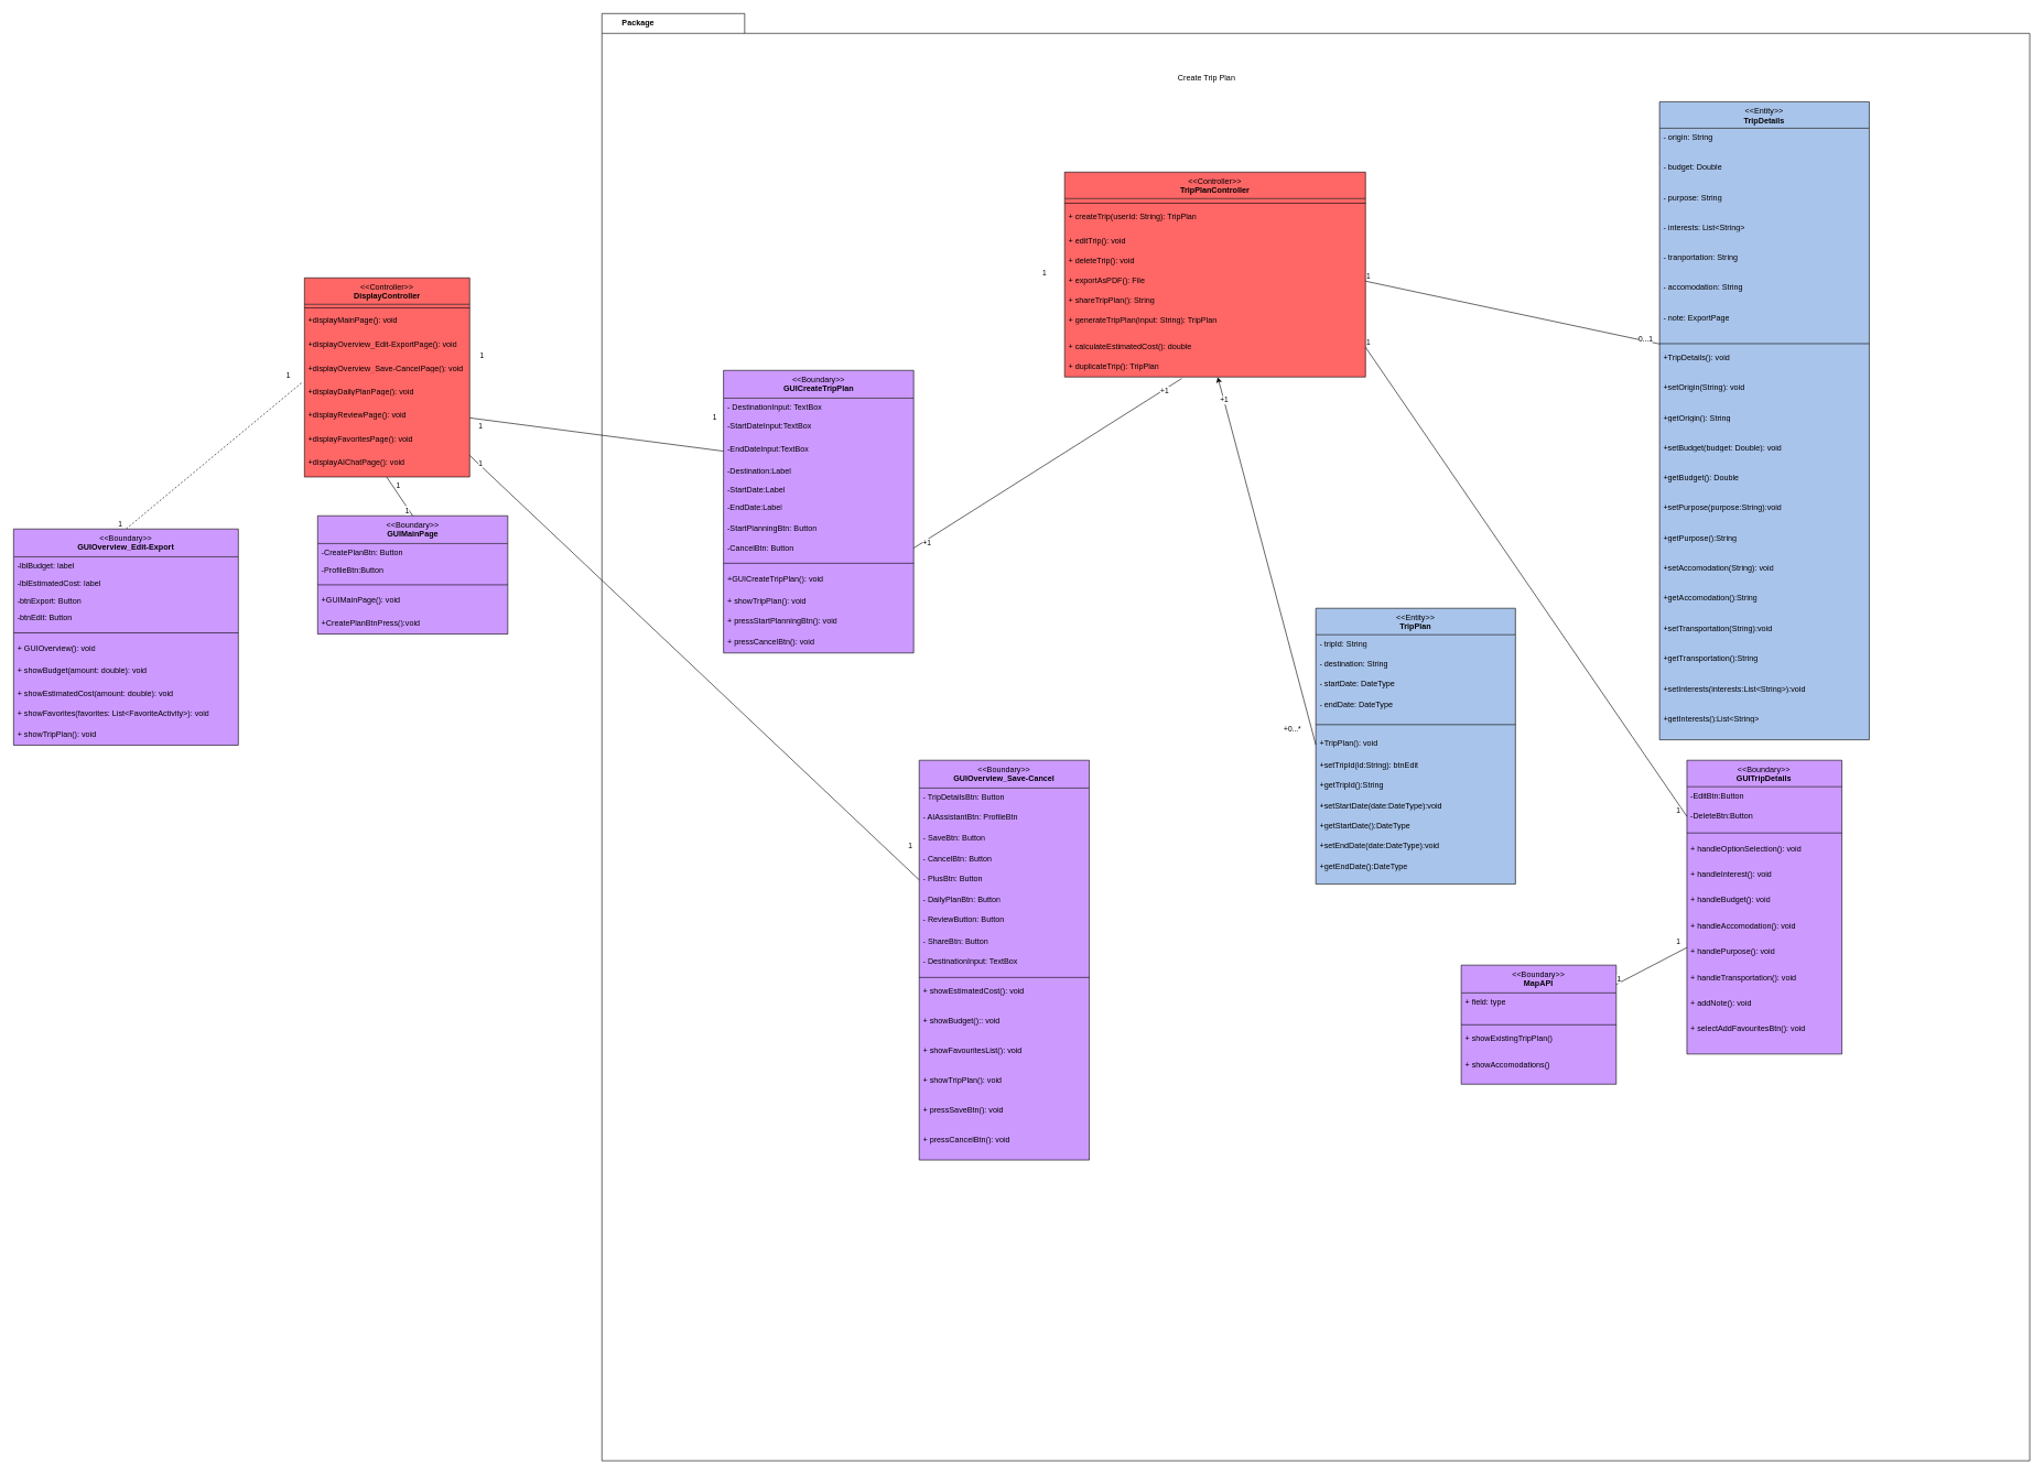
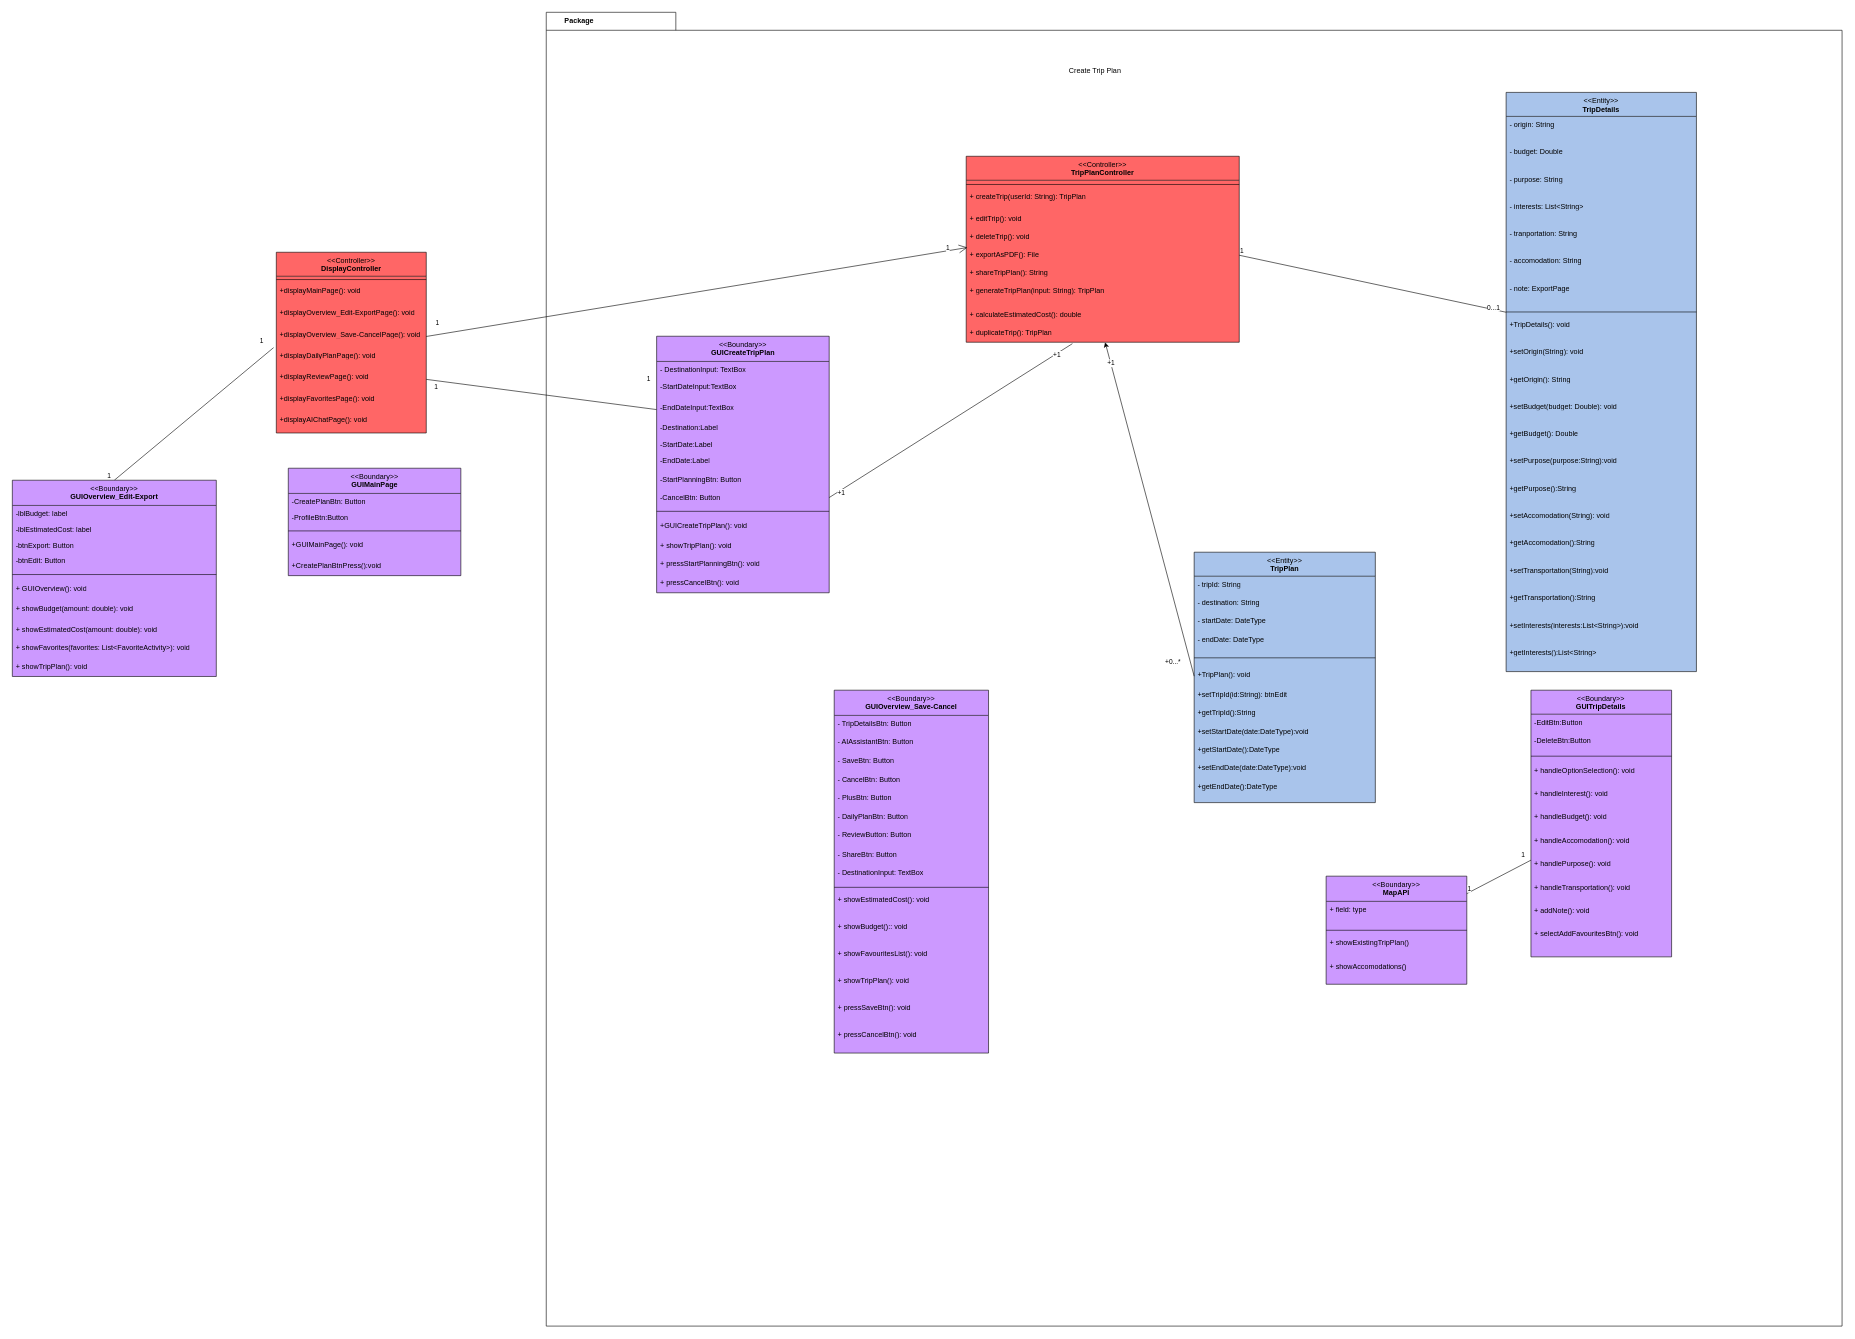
+ <mxCell id="144" value="" style="endArrow=open;endFill=1;endSize=12;html=1;rounded=0;exitX=1;exitY=0.5;exitDx=0;exitDy=0;entryX=0.004;entryY=0.071;entryDx=0;entryDy=0;entryPerimeter=0;" parent="1" source="8" target="61" edge="1"><mxGeometry width="160" relative="1" as="geometry"><mxPoint x="1300" y="530" as="sourcePoint" /><mxPoint x="1460" y="530" as="targetPoint" /></mxGeometry></mxCell>
- <mxCell id="25" value="" style="endArrow=none;html=1;rounded=0;exitX=-0.018;exitY=0.02;exitDx=0;exitDy=0;exitPerimeter=0;entryX=0.5;entryY=0;entryDx=0;entryDy=0;dashed=1;" parent="1" source="9" target="133" edge="1"><mxGeometry relative="1" as="geometry"><mxPoint x="250" y="450" as="sourcePoint" /><mxPoint x="185" y="1190" as="targetPoint" /></mxGeometry></mxCell>
+ <mxCell id="25" value="" style="endArrow=none;html=1;rounded=0;exitX=-0.018;exitY=0.02;exitDx=0;exitDy=0;exitPerimeter=0;entryX=0.5;entryY=0;entryDx=0;entryDy=0;" parent="1" source="9" target="133" edge="1"><mxGeometry relative="1" as="geometry"><mxPoint x="250" y="450" as="sourcePoint" /><mxPoint x="185" y="1190" as="targetPoint" /></mxGeometry></mxCell>
- <mxCell id="19" value="" style="endArrow=none;html=1;rounded=0;exitX=0.498;exitY=1.008;exitDx=0;exitDy=0;exitPerimeter=0;entryX=0.5;entryY=0;entryDx=0;entryDy=0;" parent="1" source="12" target="13" edge="1"><mxGeometry relative="1" as="geometry"><mxPoint x="950" y="810" as="sourcePoint" /><mxPoint x="1110" y="810" as="targetPoint" /></mxGeometry></mxCell>
- <mxCell id="20" value="1" style="edgeLabel;resizable=0;html=1;align=left;verticalAlign=bottom;" parent="19" connectable="0" vertex="1"><mxGeometry x="-1" relative="1" as="geometry"><mxPoint x="12" y="20" as="offset" /></mxGeometry></mxCell>
- <mxCell id="21" value="1" style="edgeLabel;resizable=0;html=1;align=right;verticalAlign=bottom;" parent="19" connectable="0" vertex="1"><mxGeometry x="1" relative="1" as="geometry"><mxPoint x="-5" as="offset" /></mxGeometry></mxCell>
- <mxCell id="130" value="" style="endArrow=none;html=1;rounded=0;exitX=1;exitY=0.5;exitDx=0;exitDy=0;entryX=0;entryY=0.5;entryDx=0;entryDy=0;" parent="1" source="64" target="116" edge="1"><mxGeometry relative="1" as="geometry"><mxPoint x="2040" y="850" as="sourcePoint" /><mxPoint x="2485" y="851" as="targetPoint" /></mxGeometry></mxCell>
- <mxCell id="131" value="1" style="edgeLabel;resizable=0;html=1;align=left;verticalAlign=bottom;" parent="130" connectable="0" vertex="1"><mxGeometry x="-1" relative="1" as="geometry" /></mxCell>
- <mxCell id="132" value="1" style="edgeLabel;resizable=0;html=1;align=right;verticalAlign=bottom;" parent="130" connectable="0" vertex="1"><mxGeometry x="1" relative="1" as="geometry"><mxPoint x="-10" as="offset" /></mxGeometry></mxCell>
- <mxCell id="89" value="" style="endArrow=none;html=1;rounded=0;" parent="1" source="4" target="72" edge="1"><mxGeometry relative="1" as="geometry"><mxPoint x="720" y="699" as="sourcePoint" /><mxPoint x="1418" y="1337.4" as="targetPoint" /></mxGeometry></mxCell>
- <mxCell id="90" value="1" style="edgeLabel;resizable=0;html=1;align=left;verticalAlign=bottom;" parent="89" connectable="0" vertex="1"><mxGeometry x="-1" relative="1" as="geometry"><mxPoint x="12" y="20" as="offset" /></mxGeometry></mxCell>
- <mxCell id="91" value="1" style="edgeLabel;resizable=0;html=1;align=right;verticalAlign=bottom;" parent="89" connectable="0" vertex="1"><mxGeometry x="1" relative="1" as="geometry"><mxPoint x="-10" y="-43" as="offset" /></mxGeometry></mxCell>
- <mxCell id="74" value="&lt;div&gt;- AIAssistantBtn: ProfileBtn&lt;/div&gt;" style="text;strokeColor=none;fillColor=none;align=left;verticalAlign=top;spacingLeft=4;spacingRight=4;overflow=hidden;rotatable=0;points=[[0,0.5],[1,0.5]];portConstraint=eastwest;whiteSpace=wrap;html=1;fontFamily=Helvetica;fontSize=12;fontColor=default;fontStyle=0;horizontal=1;" parent="72" vertex="1"><mxGeometry y="73.079" width="257.241" height="31.079" as="geometry" /></mxCell>
+ <mxCell id="74" value="&lt;div&gt;- AIAssistantBtn: Button&lt;/div&gt;" style="text;strokeColor=none;fillColor=none;align=left;verticalAlign=top;spacingLeft=4;spacingRight=4;overflow=hidden;rotatable=0;points=[[0,0.5],[1,0.5]];portConstraint=eastwest;whiteSpace=wrap;html=1;fontFamily=Helvetica;fontSize=12;fontColor=default;fontStyle=0;horizontal=1;" parent="72" vertex="1"><mxGeometry y="73.079" width="257.241" height="31.079" as="geometry" /></mxCell>
